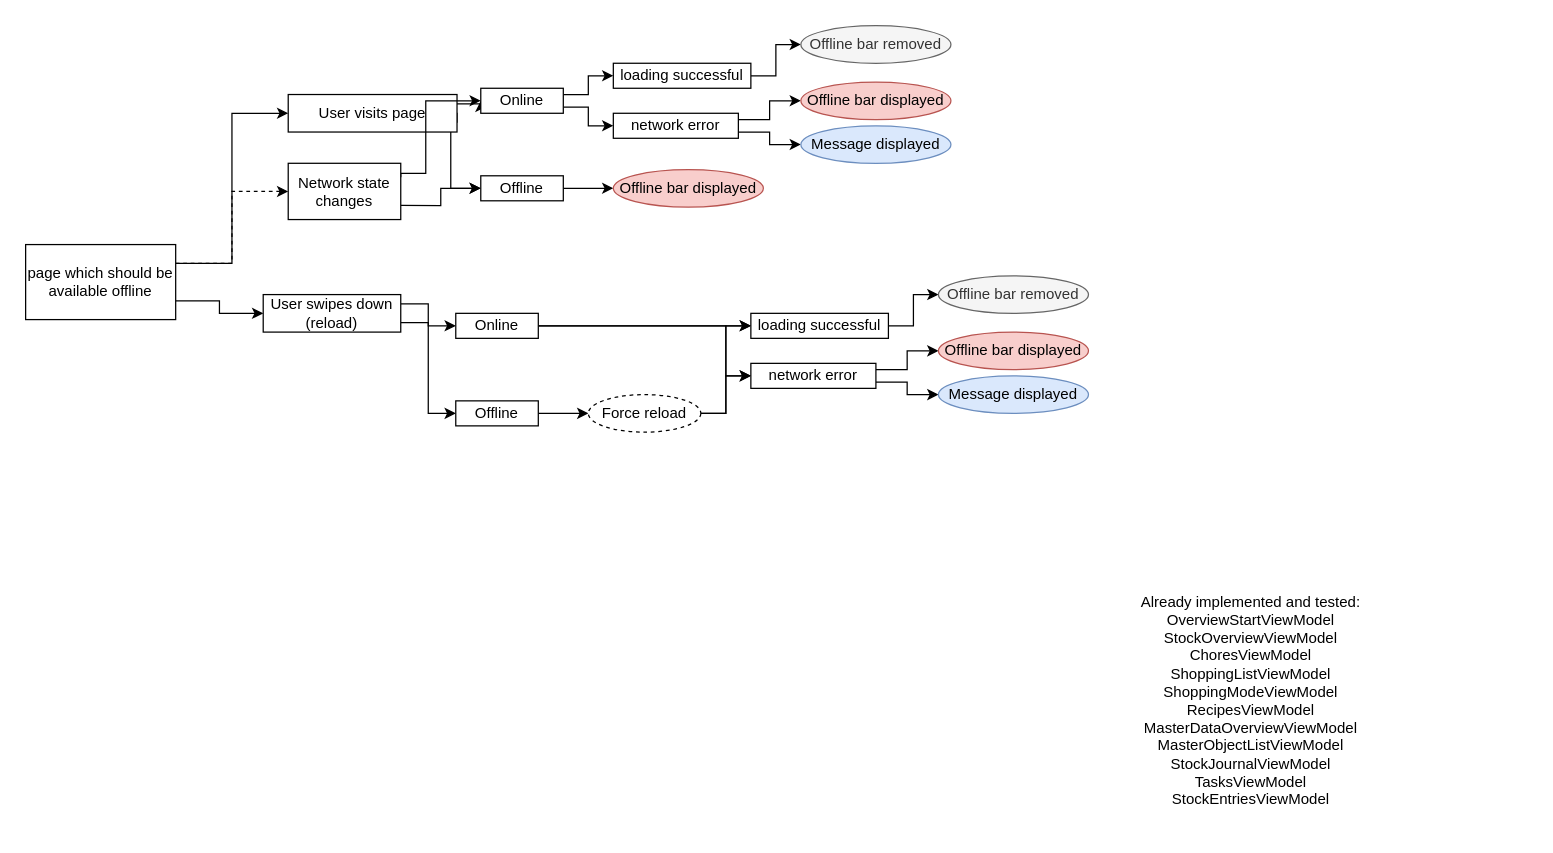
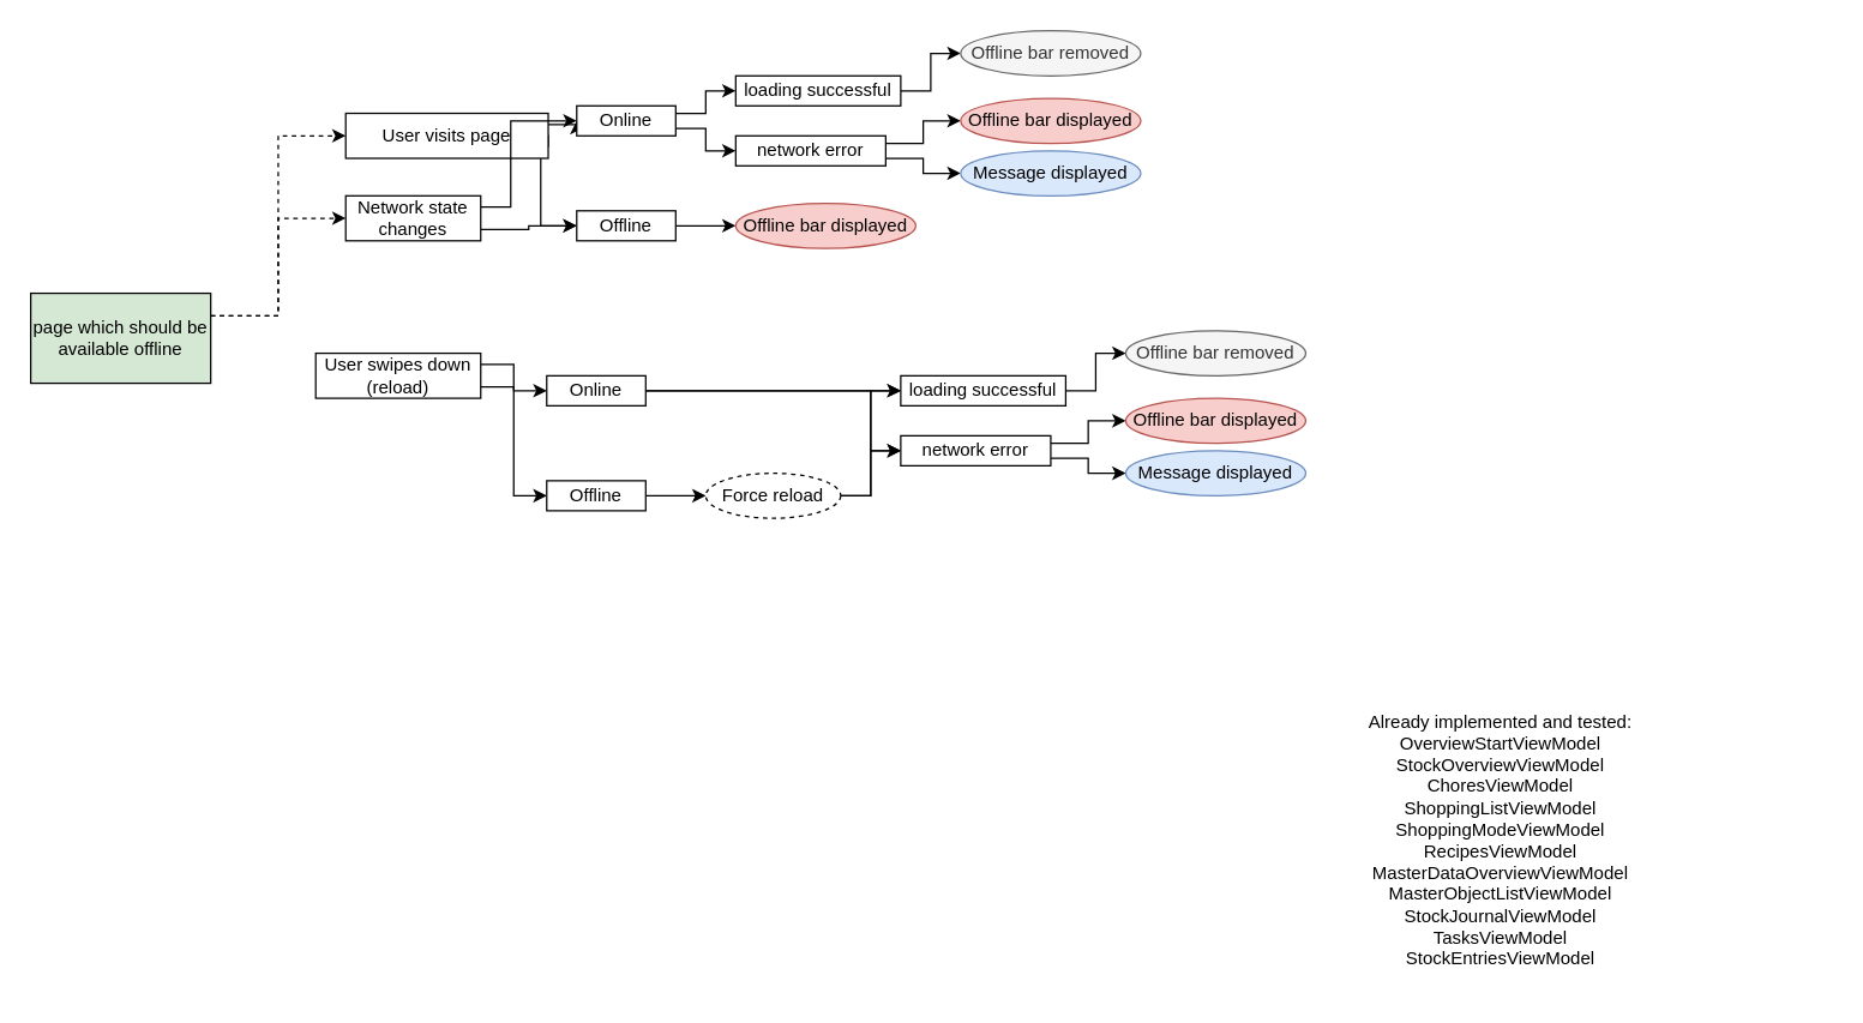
- <mxCell id="6" style="edgeStyle=orthogonalEdgeStyle;rounded=0;orthogonalLoop=1;jettySize=auto;html=1;exitX=1;exitY=0.25;exitDx=0;exitDy=0;entryX=0;entryY=0.5;entryDx=0;entryDy=0;" edge="1" parent="1" source="8" target="4"><mxGeometry relative="1" as="geometry" /></mxCell>
+ <mxCell id="6" style="edgeStyle=orthogonalEdgeStyle;rounded=0;orthogonalLoop=1;jettySize=auto;html=1;exitX=1;exitY=0.25;exitDx=0;exitDy=0;entryX=0;entryY=0.5;entryDx=0;entryDy=0;dashed=1;" edge="1" parent="1" source="8" target="4"><mxGeometry relative="1" as="geometry" /></mxCell>
- <mxCell id="44" value="Network state changes" style="rounded=0;whiteSpace=wrap;html=1;" vertex="1" parent="1"><mxGeometry x="230" y="130" width="90" height="45" as="geometry" /></mxCell>
+ <mxCell id="44" value="Network state changes" style="rounded=0;whiteSpace=wrap;html=1;" vertex="1" parent="1"><mxGeometry x="230" y="130" width="90" height="30" as="geometry" /></mxCell>
- <mxCell id="8" value="page which should be available offline" style="rounded=0;whiteSpace=wrap;html=1;" vertex="1" parent="1"><mxGeometry x="20" y="195" width="120" height="60" as="geometry" /></mxCell>
+ <mxCell id="8" value="page which should be available offline" style="rounded=0;whiteSpace=wrap;html=1;fillColor=#d5e8d4;" vertex="1" parent="1"><mxGeometry x="20" y="195" width="120" height="60" as="geometry" /></mxCell>
- <mxCell id="5" style="edgeStyle=orthogonalEdgeStyle;rounded=0;orthogonalLoop=1;jettySize=auto;html=1;exitX=1;exitY=0.75;exitDx=0;exitDy=0;entryX=0;entryY=0.5;entryDx=0;entryDy=0;" edge="1" parent="1" source="8" target="11"><mxGeometry relative="1" as="geometry" /></mxCell>
